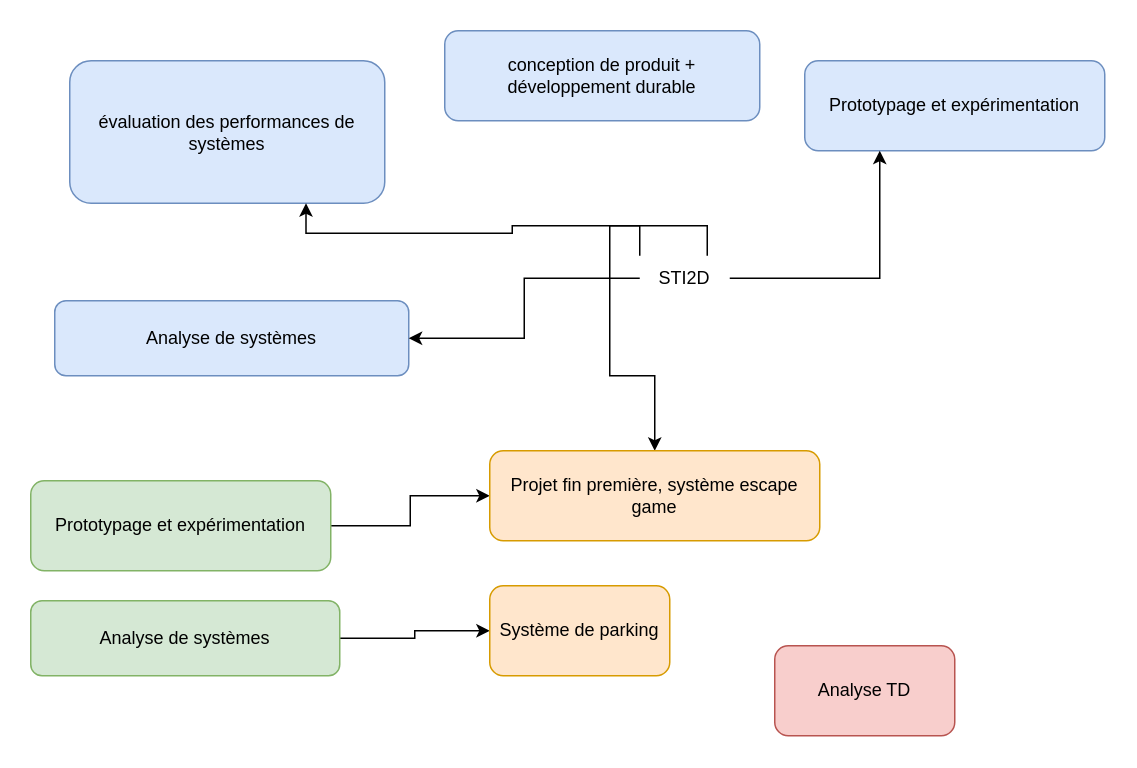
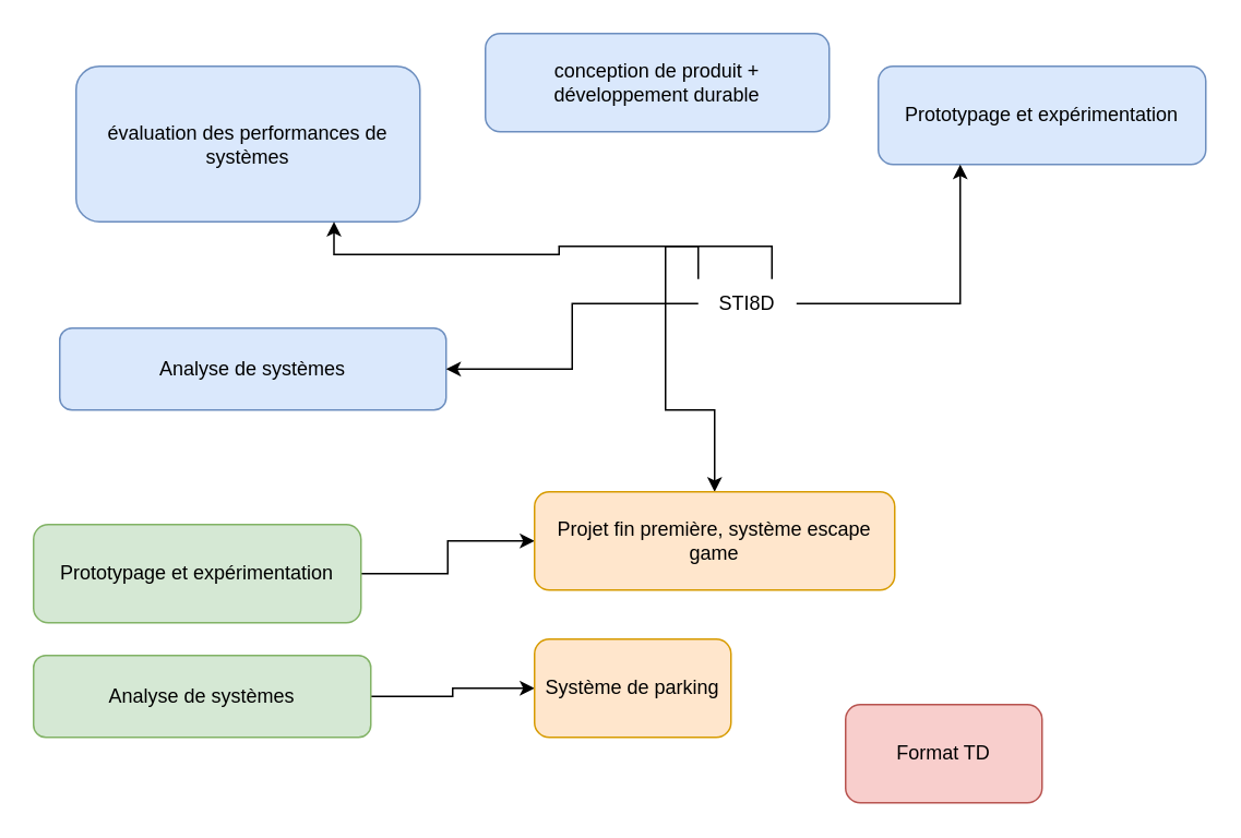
- <mxCell id="10" value="STI2D" style="text;html=1;align=center;verticalAlign=middle;whiteSpace=wrap;rounded=0;" vertex="1" parent="1"><mxGeometry x="426" y="170" width="60" height="30" as="geometry" /></mxCell>
+ <mxCell id="10" value="STI8D" style="text;html=1;align=center;verticalAlign=middle;whiteSpace=wrap;rounded=0;" vertex="1" parent="1"><mxGeometry x="426" y="170" width="60" height="30" as="geometry" /></mxCell>
- <mxCell id="17" value="Analyse TD" style="rounded=1;whiteSpace=wrap;html=1;fillColor=#f8cecc;strokeColor=#b85450;" vertex="1" parent="1"><mxGeometry x="516" y="430" width="120" height="60" as="geometry" /></mxCell>
+ <mxCell id="17" value="Format TD" style="rounded=1;whiteSpace=wrap;html=1;fillColor=#f8cecc;strokeColor=#b85450;" vertex="1" parent="1"><mxGeometry x="516" y="430" width="120" height="60" as="geometry" /></mxCell>
